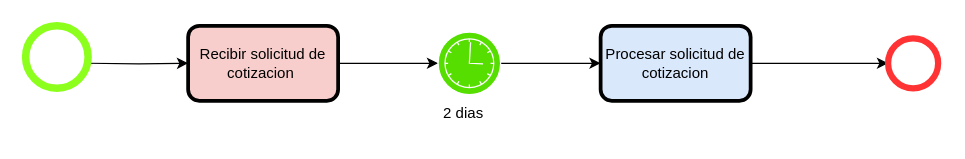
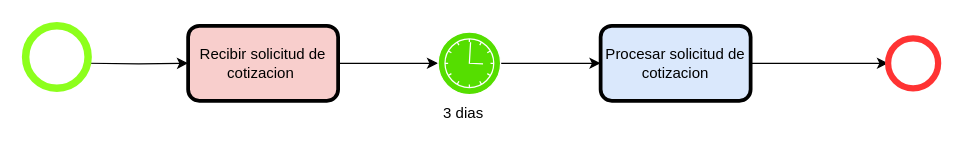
- <mxCell id="10" value="2 dias" style="text;html=1;align=center;verticalAlign=middle;resizable=0;points=[];autosize=1;strokeColor=none;fillColor=none;" parent="1" vertex="1"><mxGeometry x="340" y="75" width="60" height="30" as="geometry" /></mxCell>
+ <mxCell id="10" value="3 dias" style="text;html=1;align=center;verticalAlign=middle;resizable=0;points=[];autosize=1;strokeColor=none;fillColor=none;" parent="1" vertex="1"><mxGeometry x="340" y="75" width="60" height="30" as="geometry" /></mxCell>
